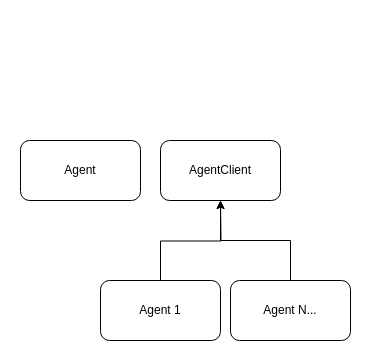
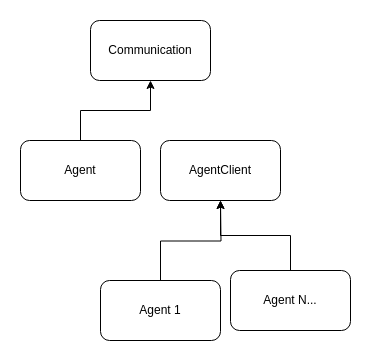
+ <mxCell id="2" value="Communication" style="rounded=1;whiteSpace=wrap;html=1;" vertex="1" parent="1"><mxGeometry x="90" y="20" width="120" height="60" as="geometry" /></mxCell>
+ <mxCell id="4" style="edgeStyle=orthogonalEdgeStyle;rounded=0;orthogonalLoop=1;jettySize=auto;html=1;entryX=0.5;entryY=1;entryDx=0;entryDy=0;" edge="1" parent="1" source="5" target="2"><mxGeometry relative="1" as="geometry" /></mxCell>
- <mxCell id="9" value="Agent N..." style="rounded=1;whiteSpace=wrap;html=1;" vertex="1" parent="1"><mxGeometry x="230" y="280" width="120" height="60" as="geometry" /></mxCell>
+ <mxCell id="9" value="Agent N..." style="rounded=1;whiteSpace=wrap;html=1;" vertex="1" parent="1"><mxGeometry x="230" y="270" width="120" height="60" as="geometry" /></mxCell>
